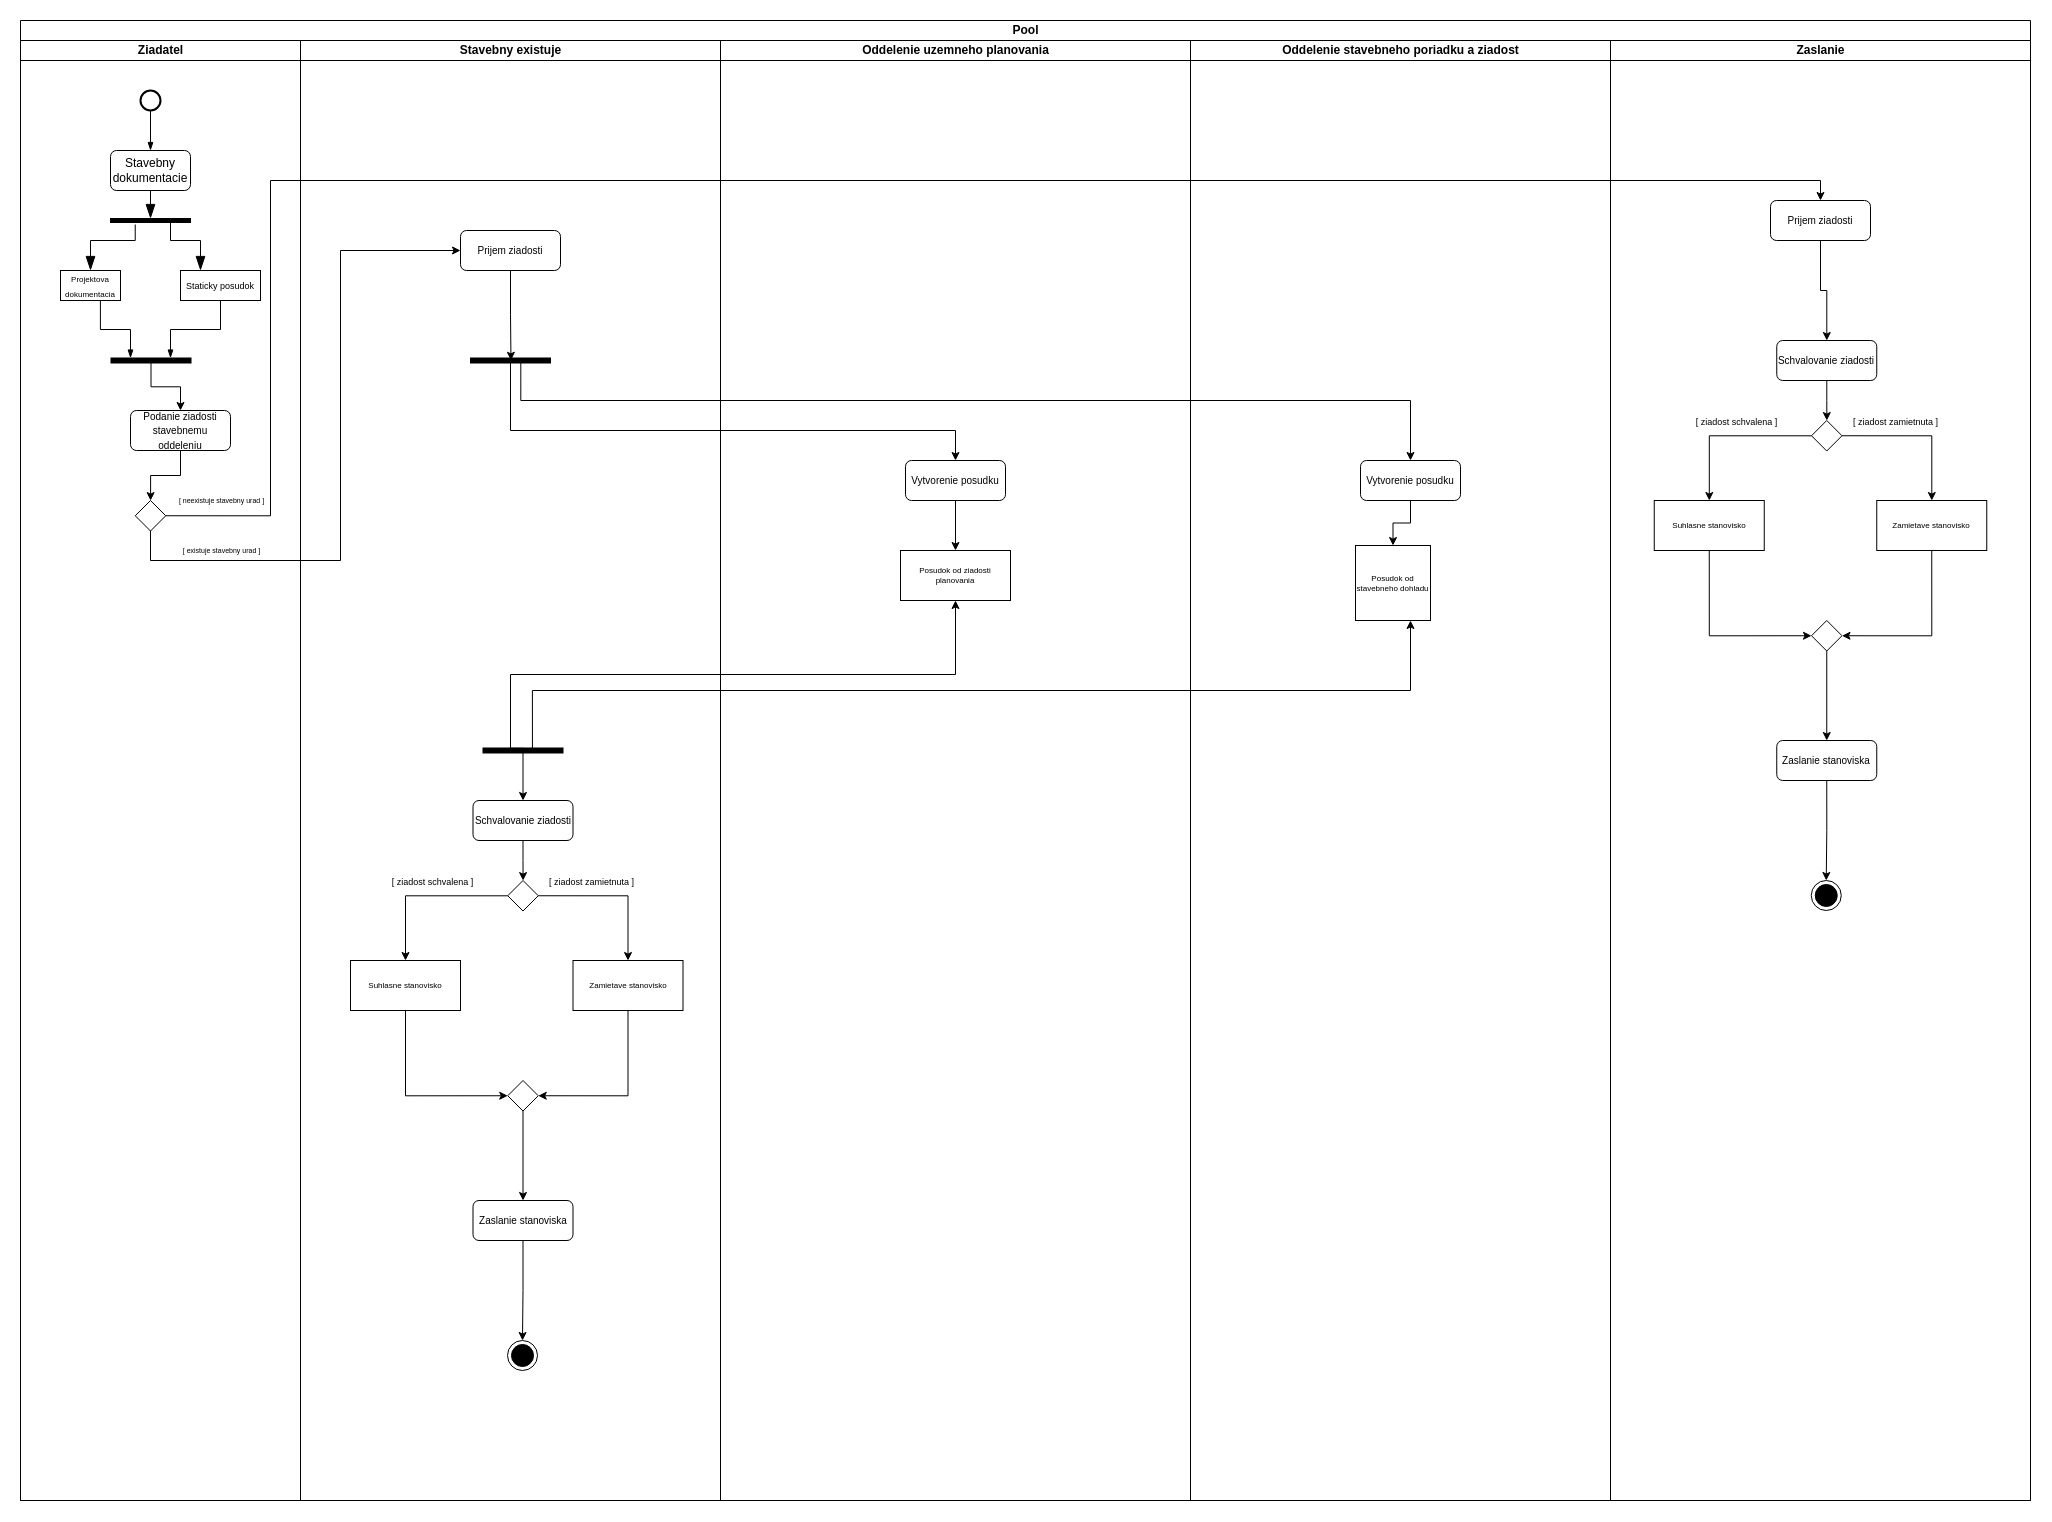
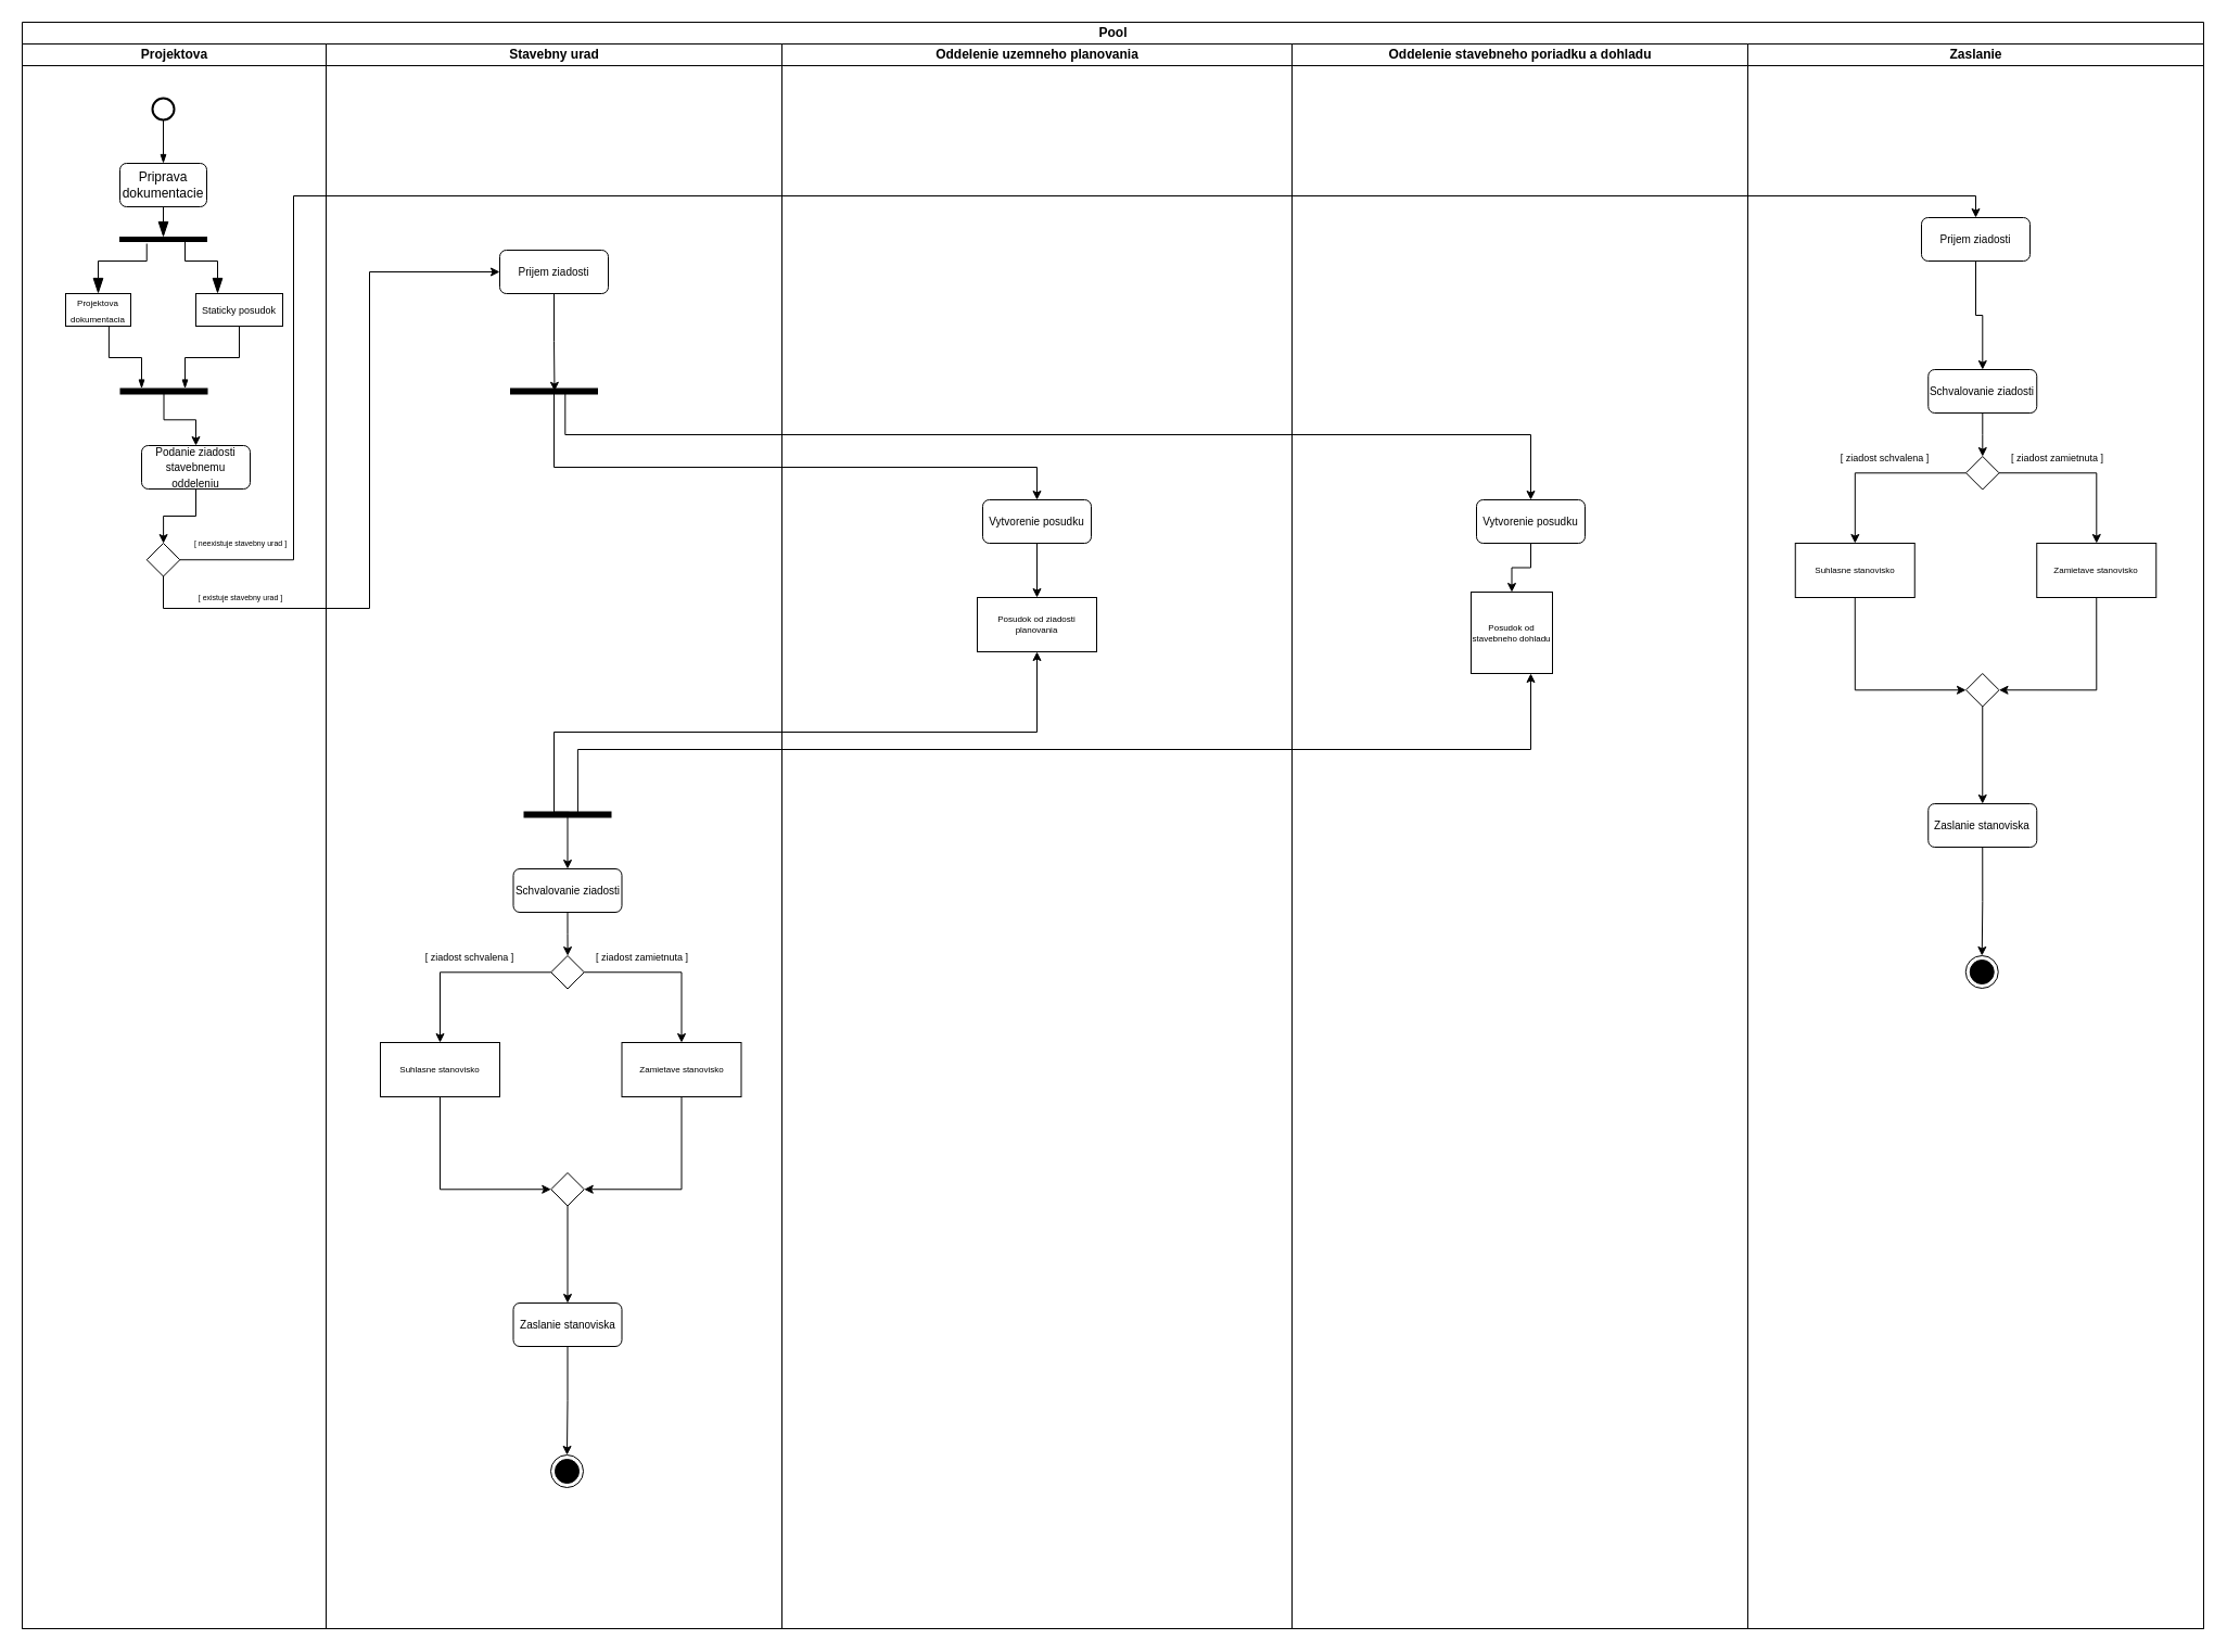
- <mxCell id="3" value="Ziadatel" style="swimlane;startSize=20;html=1;" vertex="1" parent="2"><mxGeometry y="20" width="280" height="1460" as="geometry" /></mxCell>
+ <mxCell id="3" value="Projektova" style="swimlane;startSize=20;html=1;" vertex="1" parent="2"><mxGeometry y="20" width="280" height="1460" as="geometry" /></mxCell>
- <mxCell id="20" value="Stavebny existuje" style="swimlane;startSize=20;html=1;" vertex="1" parent="2"><mxGeometry x="280" y="20" width="420" height="1460" as="geometry" /></mxCell>
+ <mxCell id="20" value="Stavebny urad" style="swimlane;startSize=20;html=1;" vertex="1" parent="2"><mxGeometry x="280" y="20" width="420" height="1460" as="geometry" /></mxCell>
- <mxCell id="46" value="Oddelenie stavebneho poriadku a ziadost" style="swimlane;startSize=20;html=1;" vertex="1" parent="2"><mxGeometry x="1170" y="20" width="420" height="1460" as="geometry" /></mxCell>
+ <mxCell id="46" value="Oddelenie stavebneho poriadku a dohladu" style="swimlane;startSize=20;html=1;" vertex="1" parent="2"><mxGeometry x="1170" y="20" width="420" height="1460" as="geometry" /></mxCell>
- <mxCell id="5" value="Stavebny dokumentacie" style="rounded=1;whiteSpace=wrap;html=1;" vertex="1" parent="3"><mxGeometry x="90" y="110" width="80" height="40" as="geometry" /></mxCell>
+ <mxCell id="5" value="Priprava dokumentacie" style="rounded=1;whiteSpace=wrap;html=1;" vertex="1" parent="3"><mxGeometry x="90" y="110" width="80" height="40" as="geometry" /></mxCell>
